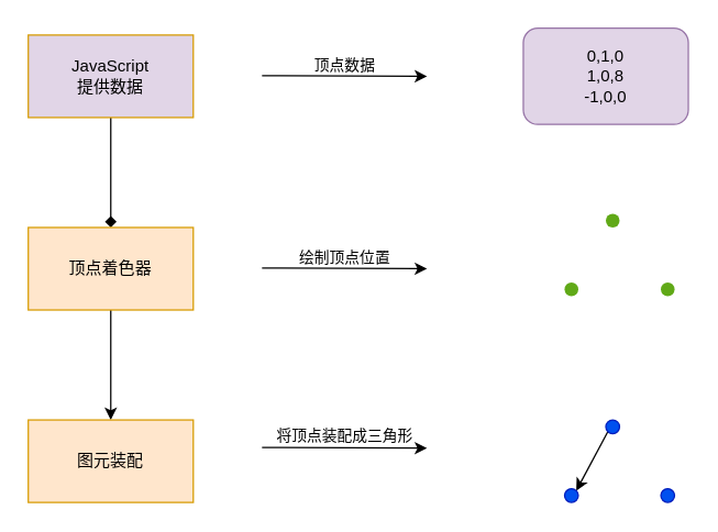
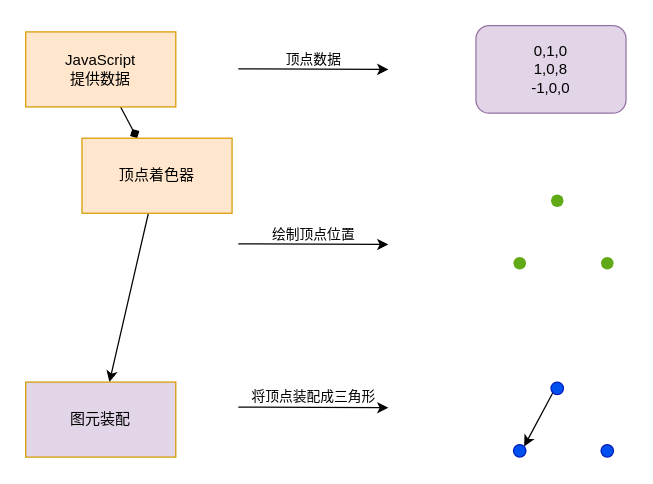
- <mxCell id="3" value="JavaScript&lt;br&gt;提供数据" style="rounded=0;whiteSpace=wrap;html=1;fillColor=#e1d5e7;strokeColor=#d79b00;" vertex="1" parent="1"><mxGeometry x="20" y="25" width="120" height="60" as="geometry" /></mxCell>
+ <mxCell id="3" value="JavaScript&lt;br&gt;提供数据" style="rounded=0;whiteSpace=wrap;html=1;fillColor=#ffe6cc;strokeColor=#d79b00;" vertex="1" parent="1"><mxGeometry x="20" y="25" width="120" height="60" as="geometry" /></mxCell>
- <mxCell id="8" value="顶点着色器" style="whiteSpace=wrap;html=1;fillColor=#ffe6cc;strokeColor=#d79b00;rounded=0;" vertex="1" parent="1"><mxGeometry x="20" y="165" width="120" height="60" as="geometry" /></mxCell>
+ <mxCell id="8" value="顶点着色器" style="whiteSpace=wrap;html=1;fillColor=#ffe6cc;strokeColor=#d79b00;rounded=0;" vertex="1" parent="1"><mxGeometry x="65" y="110" width="120" height="60" as="geometry" /></mxCell>
- <mxCell id="15" value="图元装配" style="whiteSpace=wrap;html=1;fillColor=#ffe6cc;strokeColor=#d79b00;rounded=0;" vertex="1" parent="1"><mxGeometry x="20" y="305" width="120" height="60" as="geometry" /></mxCell>
+ <mxCell id="15" value="图元装配" style="whiteSpace=wrap;html=1;fillColor=#e1d5e7;strokeColor=#d79b00;rounded=0;" vertex="1" parent="1"><mxGeometry x="20" y="305" width="120" height="60" as="geometry" /></mxCell>
